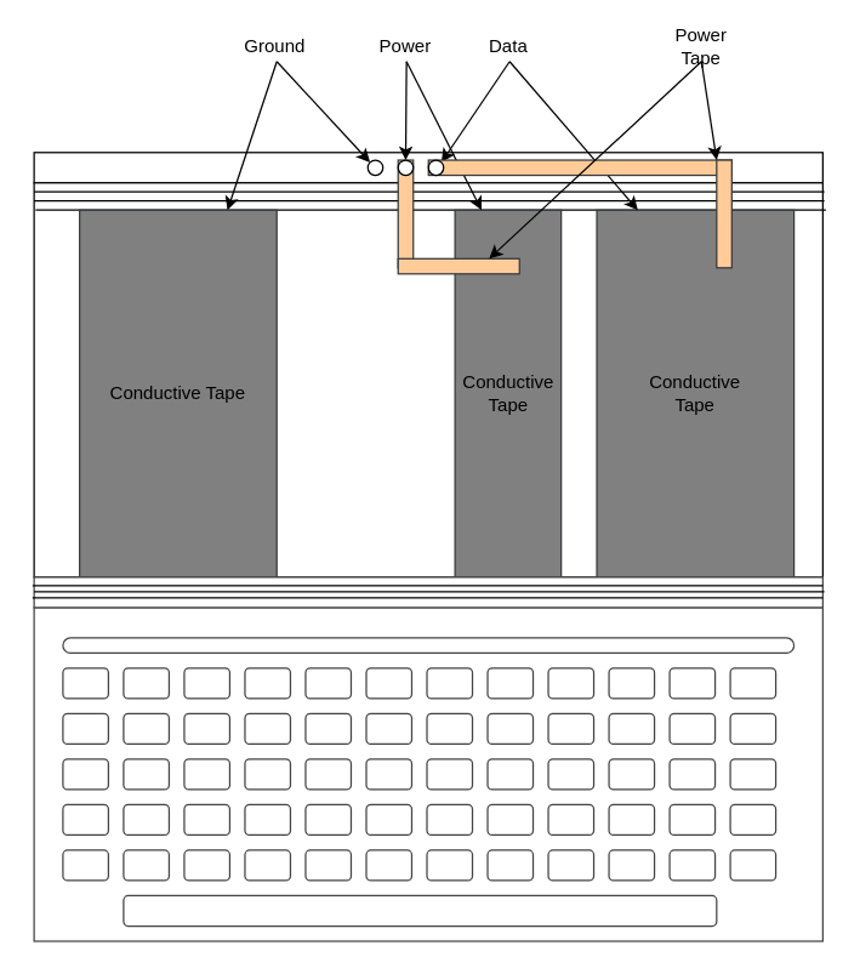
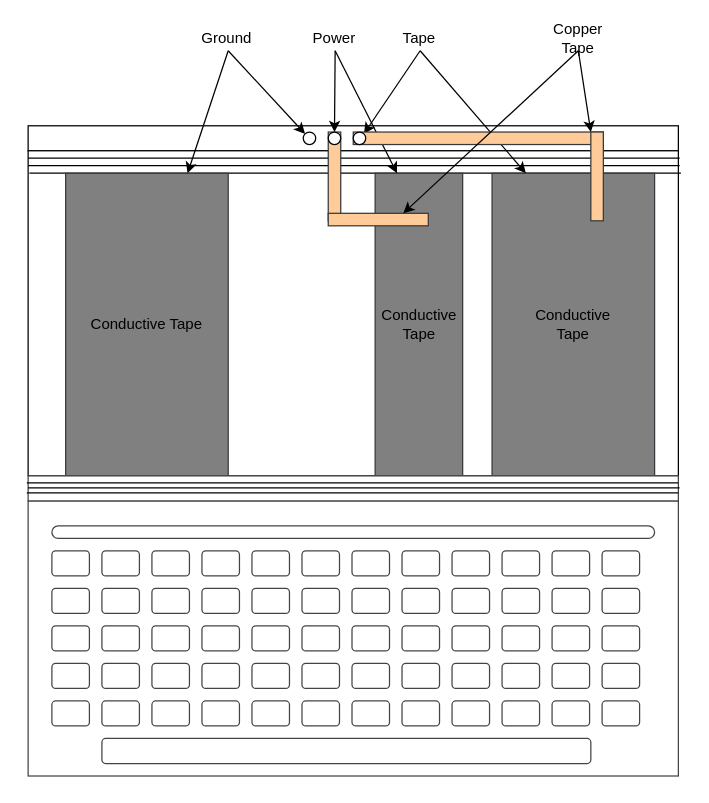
- <mxCell id="85" value="Data" style="text;html=1;strokeColor=none;fillColor=none;align=center;verticalAlign=middle;whiteSpace=wrap;rounded=0;" vertex="1" parent="1"><mxGeometry x="314.5" y="20" width="40" height="20" as="geometry" /></mxCell>
+ <mxCell id="85" value="Tape" style="text;html=1;strokeColor=none;fillColor=none;align=center;verticalAlign=middle;whiteSpace=wrap;rounded=0;" vertex="1" parent="1"><mxGeometry x="314.5" y="20" width="40" height="20" as="geometry" /></mxCell>
- <mxCell id="93" value="Power Tape" style="text;html=1;strokeColor=none;fillColor=none;align=center;verticalAlign=middle;whiteSpace=wrap;rounded=0;" vertex="1" parent="1"><mxGeometry x="442" y="20" width="40" height="20" as="geometry" /></mxCell>
+ <mxCell id="93" value="Copper Tape" style="text;html=1;strokeColor=none;fillColor=none;align=center;verticalAlign=middle;whiteSpace=wrap;rounded=0;" vertex="1" parent="1"><mxGeometry x="442" y="20" width="40" height="20" as="geometry" /></mxCell>
